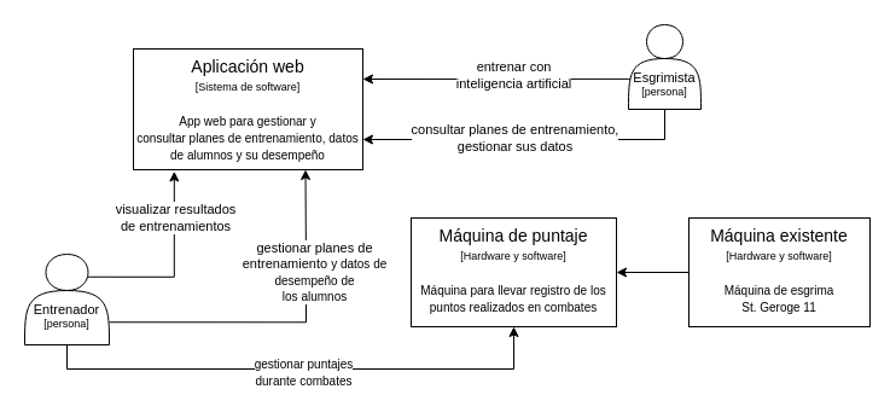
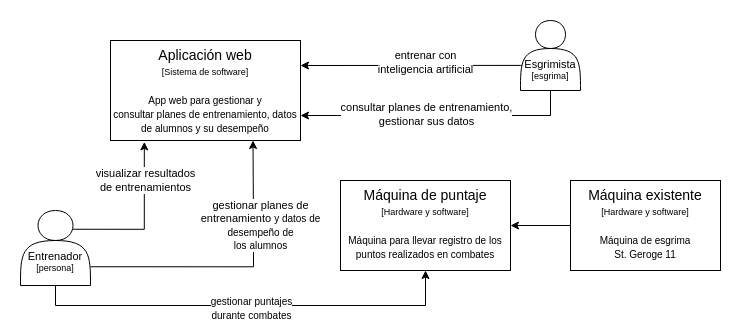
- <mxCell id="6" value="&lt;font style=&quot;font-size: 11px;&quot;&gt;Esgrimista&lt;/font&gt;&lt;br&gt;&lt;font style=&quot;font-size: 9px;&quot;&gt;[persona]&lt;/font&gt;" style="shape=actor;whiteSpace=wrap;html=1;fontSize=9;spacingTop=27;" parent="1" vertex="1"><mxGeometry x="520" y="20" width="60" height="70" as="geometry" /></mxCell>
+ <mxCell id="6" value="&lt;font style=&quot;font-size: 11px;&quot;&gt;Esgrimista&lt;/font&gt;&lt;br&gt;&lt;font style=&quot;font-size: 9px;&quot;&gt;[esgrima]&lt;/font&gt;" style="shape=actor;whiteSpace=wrap;html=1;fontSize=9;spacingTop=27;" parent="1" vertex="1"><mxGeometry x="520" y="20" width="60" height="70" as="geometry" /></mxCell>
